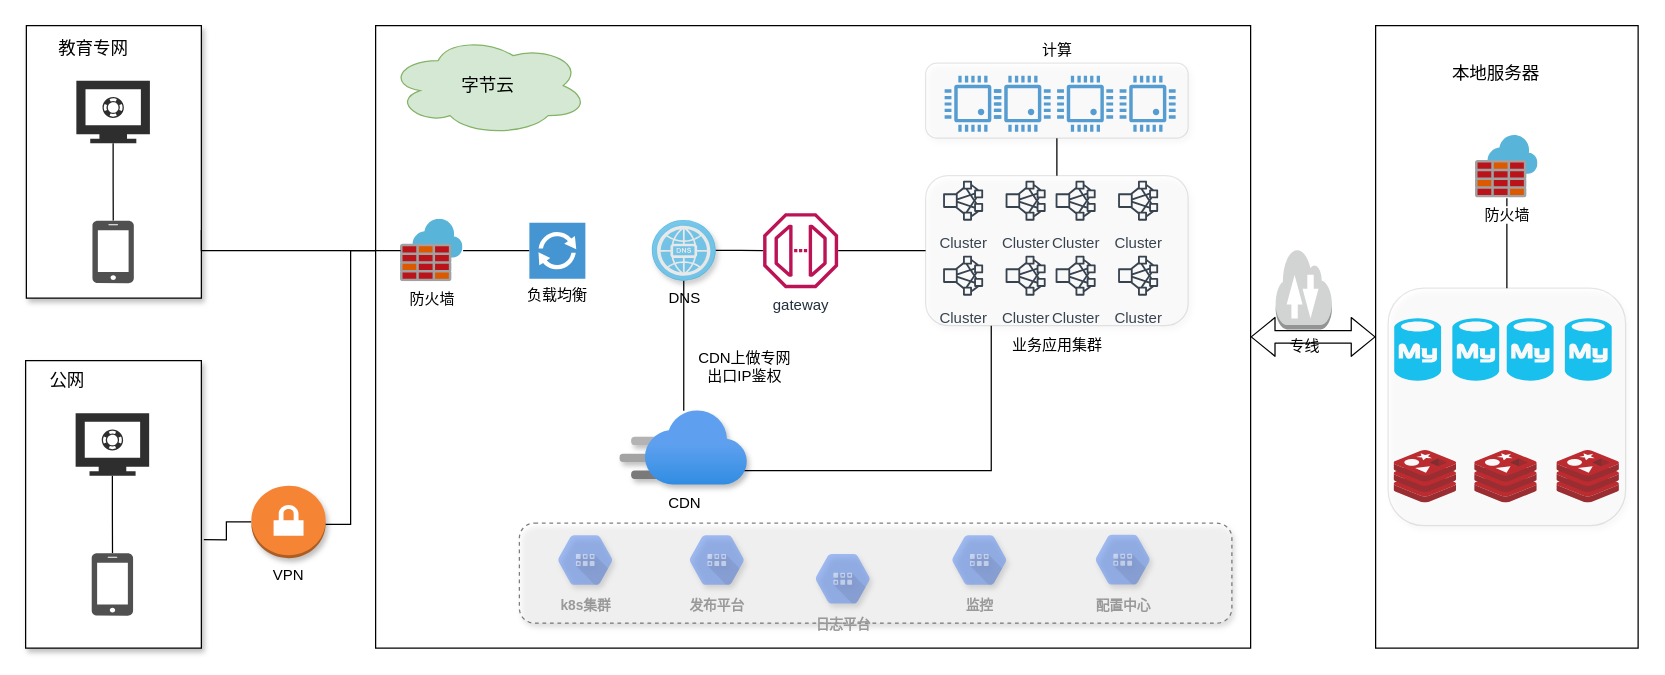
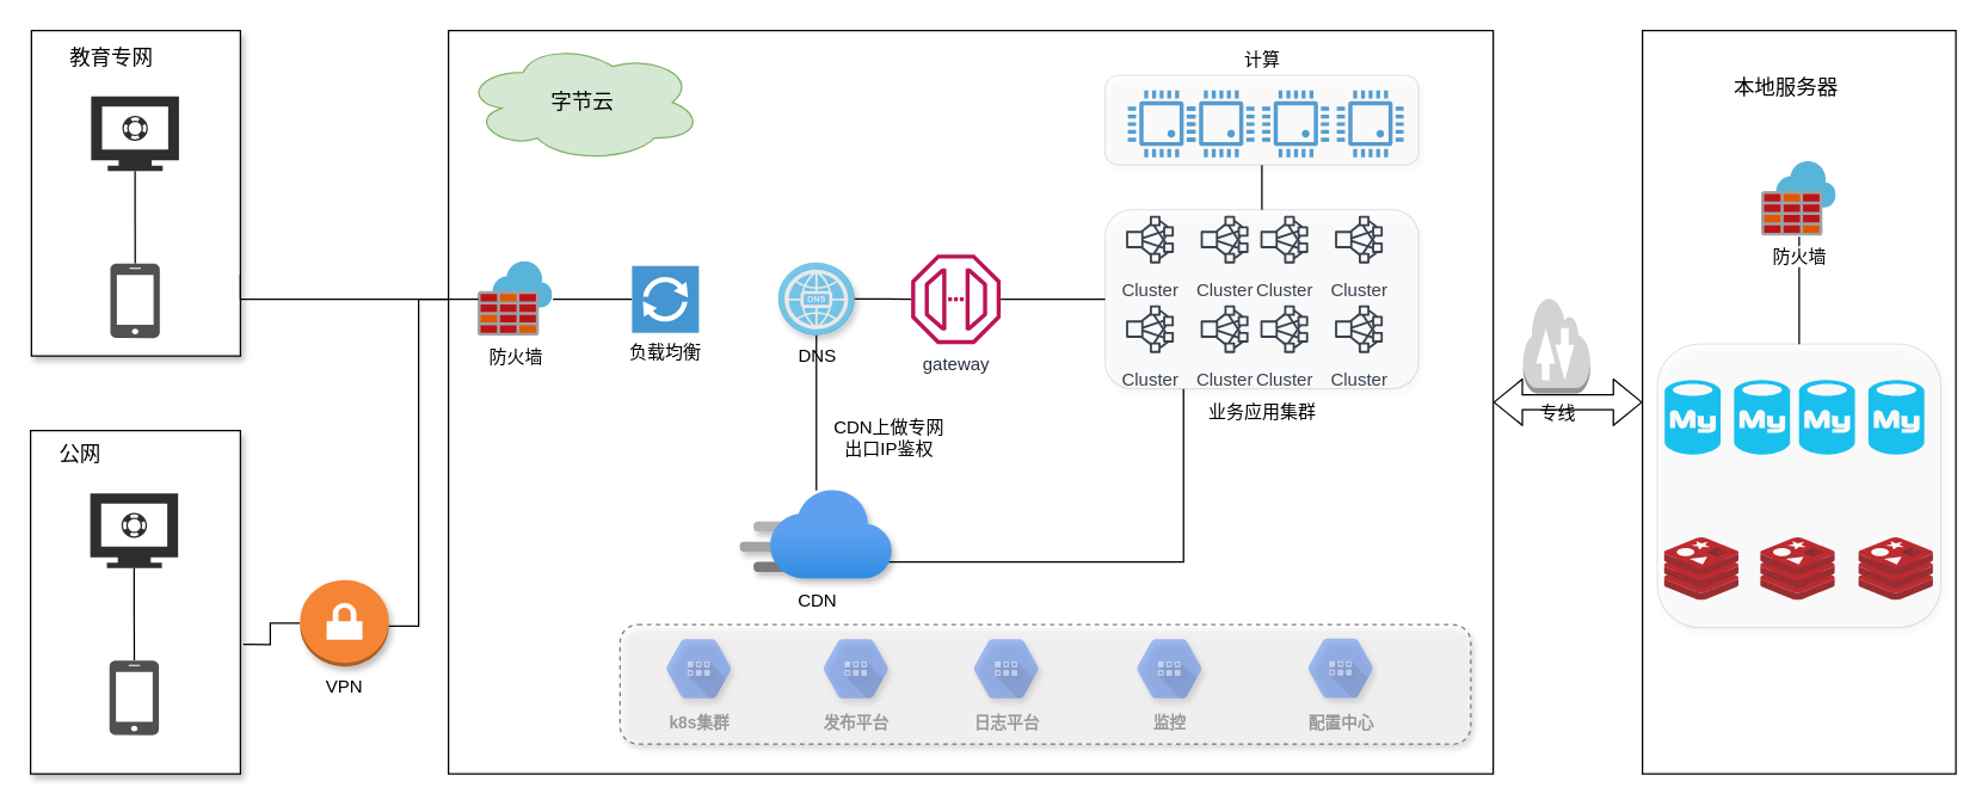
- <mxCell id="43" value="日志平台" style="html=1;fillColor=#5184F3;strokeColor=none;verticalAlign=top;labelPosition=center;verticalLabelPosition=bottom;align=center;spacingTop=-6;fontSize=11;fontStyle=1;fontColor=#999999;shape=mxgraph.gcp2.hexIcon;prIcon=cloud_datastore;shadow=1;dashed=1;opacity=50;" parent="1" vertex="1"><mxGeometry x="640.75" y="433.25" width="66" height="58.5" as="geometry" /></mxCell>
+ <mxCell id="43" value="日志平台" style="html=1;fillColor=#5184F3;strokeColor=none;verticalAlign=top;labelPosition=center;verticalLabelPosition=bottom;align=center;spacingTop=-6;fontSize=11;fontStyle=1;fontColor=#999999;shape=mxgraph.gcp2.hexIcon;prIcon=cloud_datastore;shadow=1;dashed=1;opacity=50;" parent="1" vertex="1"><mxGeometry x="640.75" y="418.25" width="66" height="58.5" as="geometry" /></mxCell>
